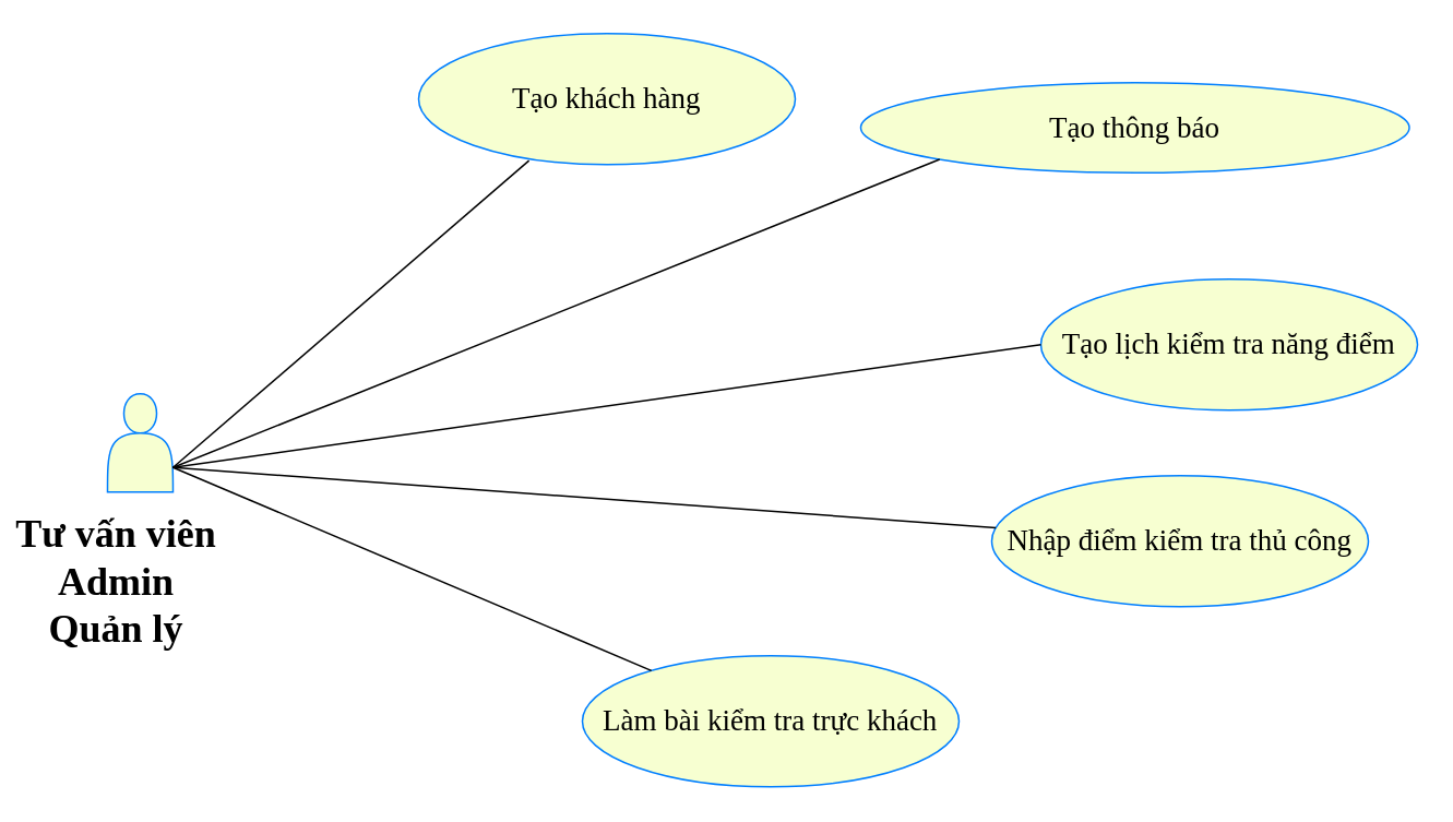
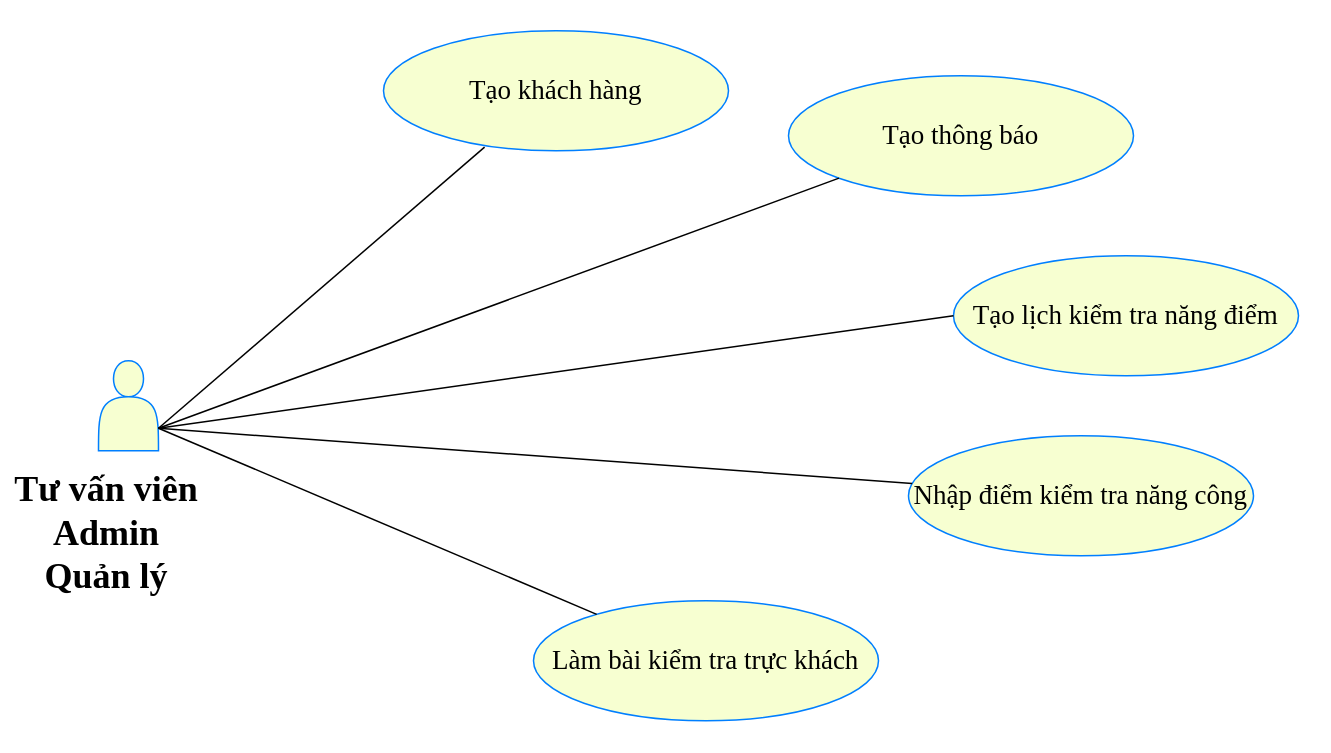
- <mxCell id="4" value="Tạo thông báo" style="ellipse;whiteSpace=wrap;html=1;strokeColor=#007FFF;fontFamily=Times New Roman;fontSize=18;fillColor=#F7FFD1;" parent="1" vertex="1"><mxGeometry x="525" y="50" width="335" height="55" as="geometry" /></mxCell>
+ <mxCell id="4" value="Tạo thông báo" style="ellipse;whiteSpace=wrap;html=1;strokeColor=#007FFF;fontFamily=Times New Roman;fontSize=18;fillColor=#F7FFD1;" parent="1" vertex="1"><mxGeometry x="525" y="50" width="230" height="80" as="geometry" /></mxCell>
- <mxCell id="6" value="Nhập điểm kiểm tra thủ công" style="ellipse;whiteSpace=wrap;html=1;strokeColor=#007FFF;fontFamily=Times New Roman;fontSize=18;fillColor=#F7FFD1;" parent="1" vertex="1"><mxGeometry x="605" y="290" width="230" height="80" as="geometry" /></mxCell>
+ <mxCell id="6" value="Nhập điểm kiểm tra năng công" style="ellipse;whiteSpace=wrap;html=1;strokeColor=#007FFF;fontFamily=Times New Roman;fontSize=18;fillColor=#F7FFD1;" parent="1" vertex="1"><mxGeometry x="605" y="290" width="230" height="80" as="geometry" /></mxCell>
